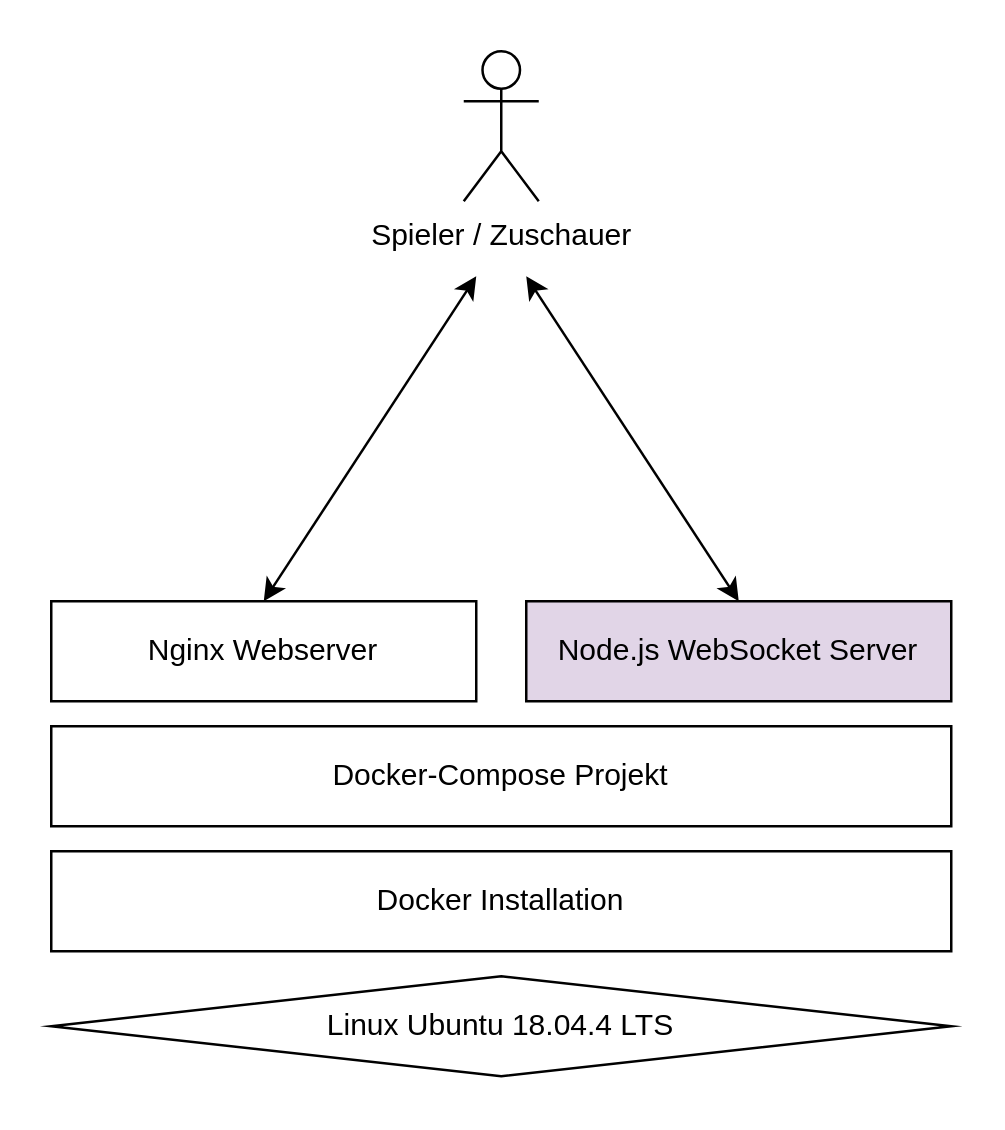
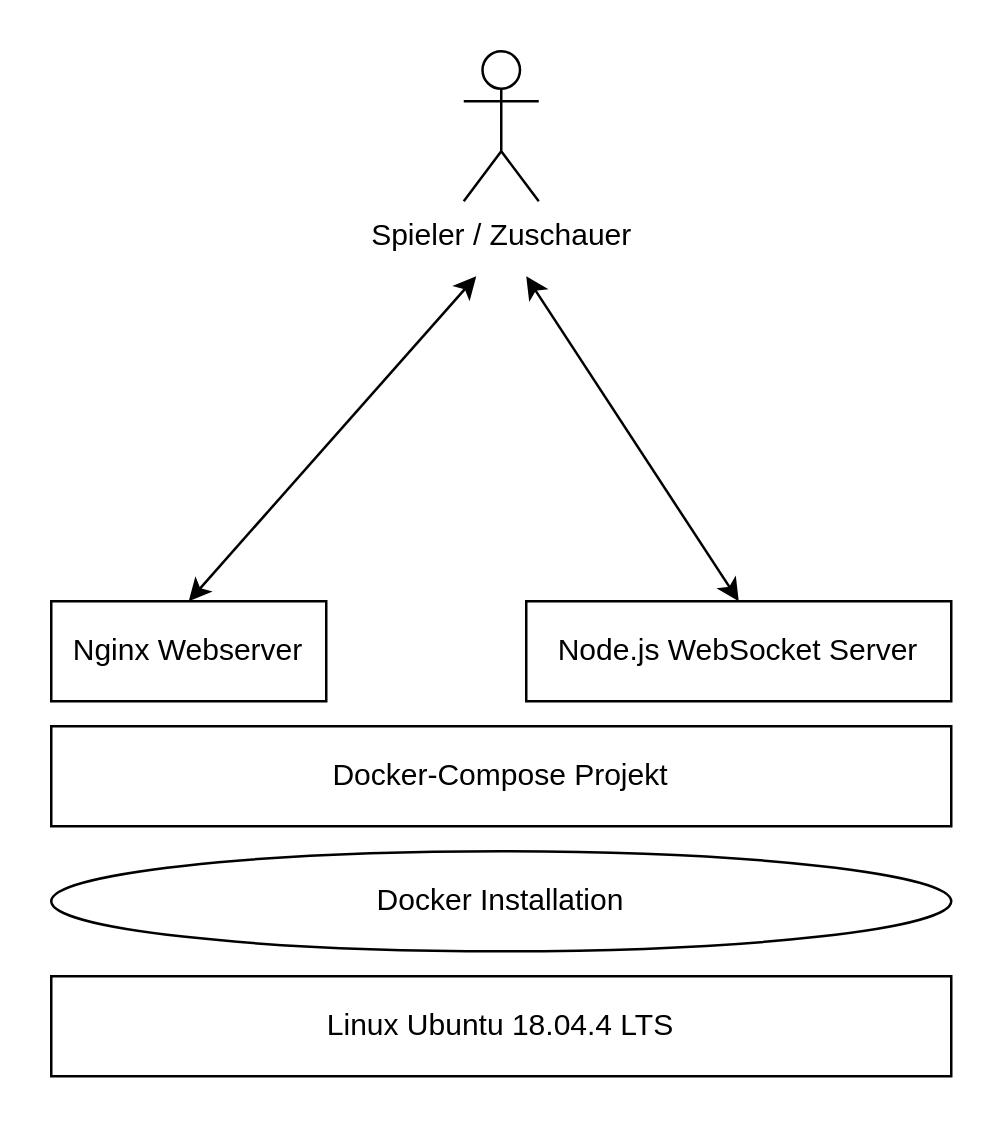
- <mxCell id="5" value="Nginx Webserver" style="rounded=0;whiteSpace=wrap;html=1;" vertex="1" parent="1"><mxGeometry x="20" y="240" width="170" height="40" as="geometry" /></mxCell>
+ <mxCell id="5" value="Nginx Webserver" style="rounded=0;whiteSpace=wrap;html=1;" vertex="1" parent="1"><mxGeometry x="20" y="240" width="110" height="40" as="geometry" /></mxCell>
- <mxCell id="6" value="Node.js WebSocket Server" style="rounded=0;whiteSpace=wrap;html=1;fillColor=#e1d5e7;" vertex="1" parent="1"><mxGeometry x="210" y="240" width="170" height="40" as="geometry" /></mxCell>
+ <mxCell id="6" value="Node.js WebSocket Server" style="rounded=0;whiteSpace=wrap;html=1;" vertex="1" parent="1"><mxGeometry x="210" y="240" width="170" height="40" as="geometry" /></mxCell>
- <mxCell id="3" value="Docker Installation" style="rounded=0;whiteSpace=wrap;html=1;" vertex="1" parent="1"><mxGeometry x="20" y="340" width="360" height="40" as="geometry" /></mxCell>
+ <mxCell id="3" value="Docker Installation" style="ellipse;whiteSpace=wrap;html=1;" vertex="1" parent="1"><mxGeometry x="20" y="340" width="360" height="40" as="geometry" /></mxCell>
- <mxCell id="2" value="Linux&amp;nbsp;Ubuntu 18.04.4 LTS" style="rhombus;whiteSpace=wrap;html=1;" vertex="1" parent="1"><mxGeometry x="20" y="390" width="360" height="40" as="geometry" /></mxCell>
+ <mxCell id="2" value="Linux&amp;nbsp;Ubuntu 18.04.4 LTS" style="rounded=0;whiteSpace=wrap;html=1;" vertex="1" parent="1"><mxGeometry x="20" y="390" width="360" height="40" as="geometry" /></mxCell>
